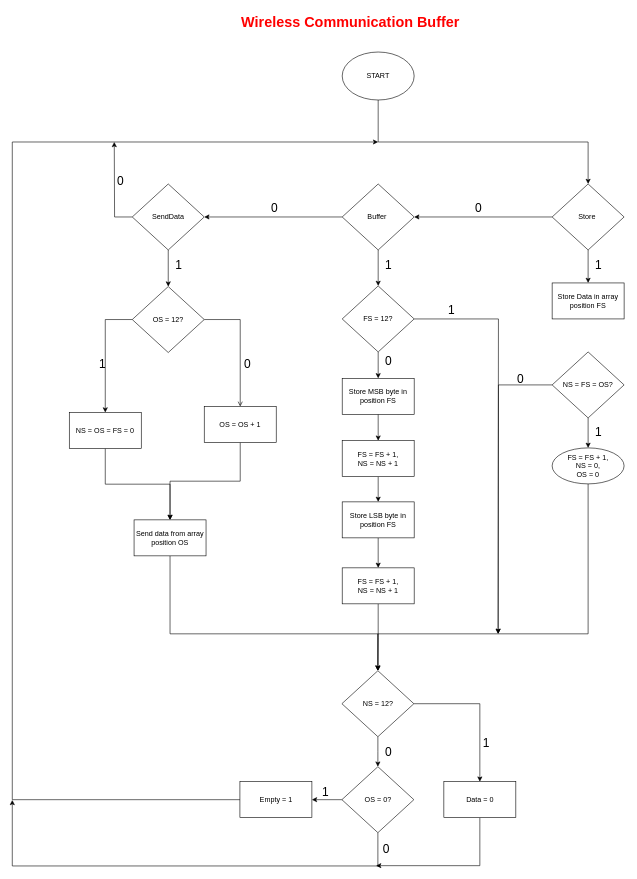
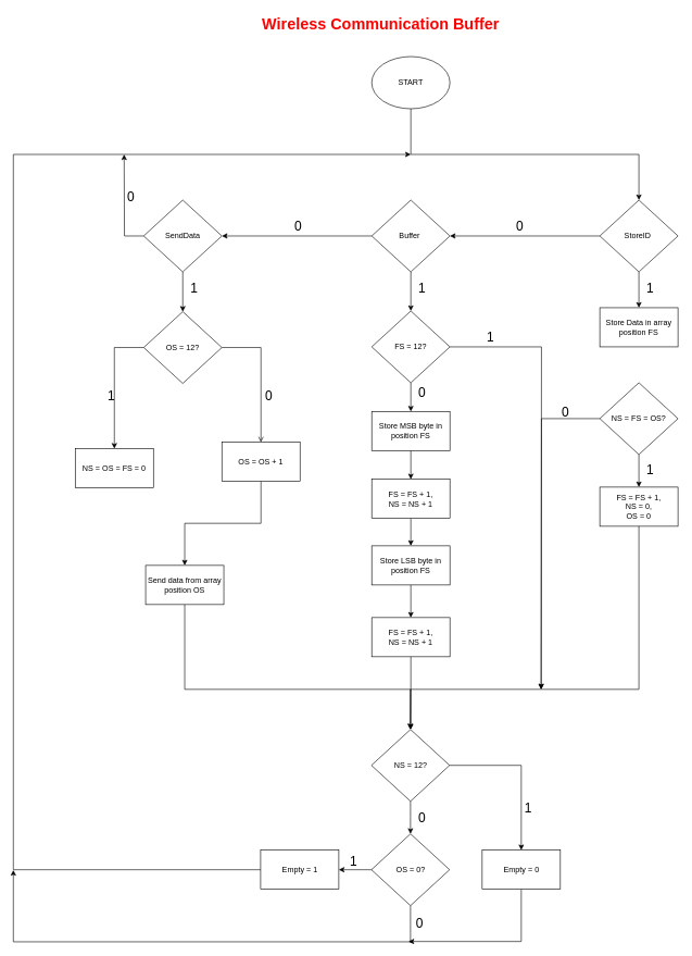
- <mxCell id="9" value="Store&amp;nbsp;" style="rhombus;whiteSpace=wrap;html=1;" vertex="1" parent="1"><mxGeometry x="920" y="306" width="120" height="110" as="geometry" /></mxCell>
+ <mxCell id="9" value="StoreID&amp;nbsp;" style="rhombus;whiteSpace=wrap;html=1;" vertex="1" parent="1"><mxGeometry x="920" y="306" width="120" height="110" as="geometry" /></mxCell>
- <mxCell id="21" value="FS = FS + 1,&lt;br&gt;NS = 0,&lt;br&gt;OS = 0&lt;br&gt;" style="ellipse;whiteSpace=wrap;html=1;fontSize=12;" vertex="1" parent="1"><mxGeometry x="920" y="746" width="120" height="60" as="geometry" /></mxCell>
+ <mxCell id="21" value="FS = FS + 1,&lt;br&gt;NS = 0,&lt;br&gt;OS = 0&lt;br&gt;" style="rounded=0;whiteSpace=wrap;html=1;fontSize=12;" vertex="1" parent="1"><mxGeometry x="920" y="746" width="120" height="60" as="geometry" /></mxCell>
- <mxCell id="37" style="edgeStyle=orthogonalEdgeStyle;rounded=0;orthogonalLoop=1;jettySize=auto;html=1;exitX=0.5;exitY=1;exitDx=0;exitDy=0;entryX=0.5;entryY=0;entryDx=0;entryDy=0;" edge="1" parent="1" source="38" target="42"><mxGeometry relative="1" as="geometry" /></mxCell>
- <mxCell id="50" value="Data = 0" style="rounded=0;whiteSpace=wrap;html=1;fontSize=12;" vertex="1" parent="1"><mxGeometry x="739.5" y="1302.5" width="120" height="60" as="geometry" /></mxCell>
+ <mxCell id="50" value="Empty = 0" style="rounded=0;whiteSpace=wrap;html=1;fontSize=12;" vertex="1" parent="1"><mxGeometry x="739.5" y="1302.5" width="120" height="60" as="geometry" /></mxCell>
